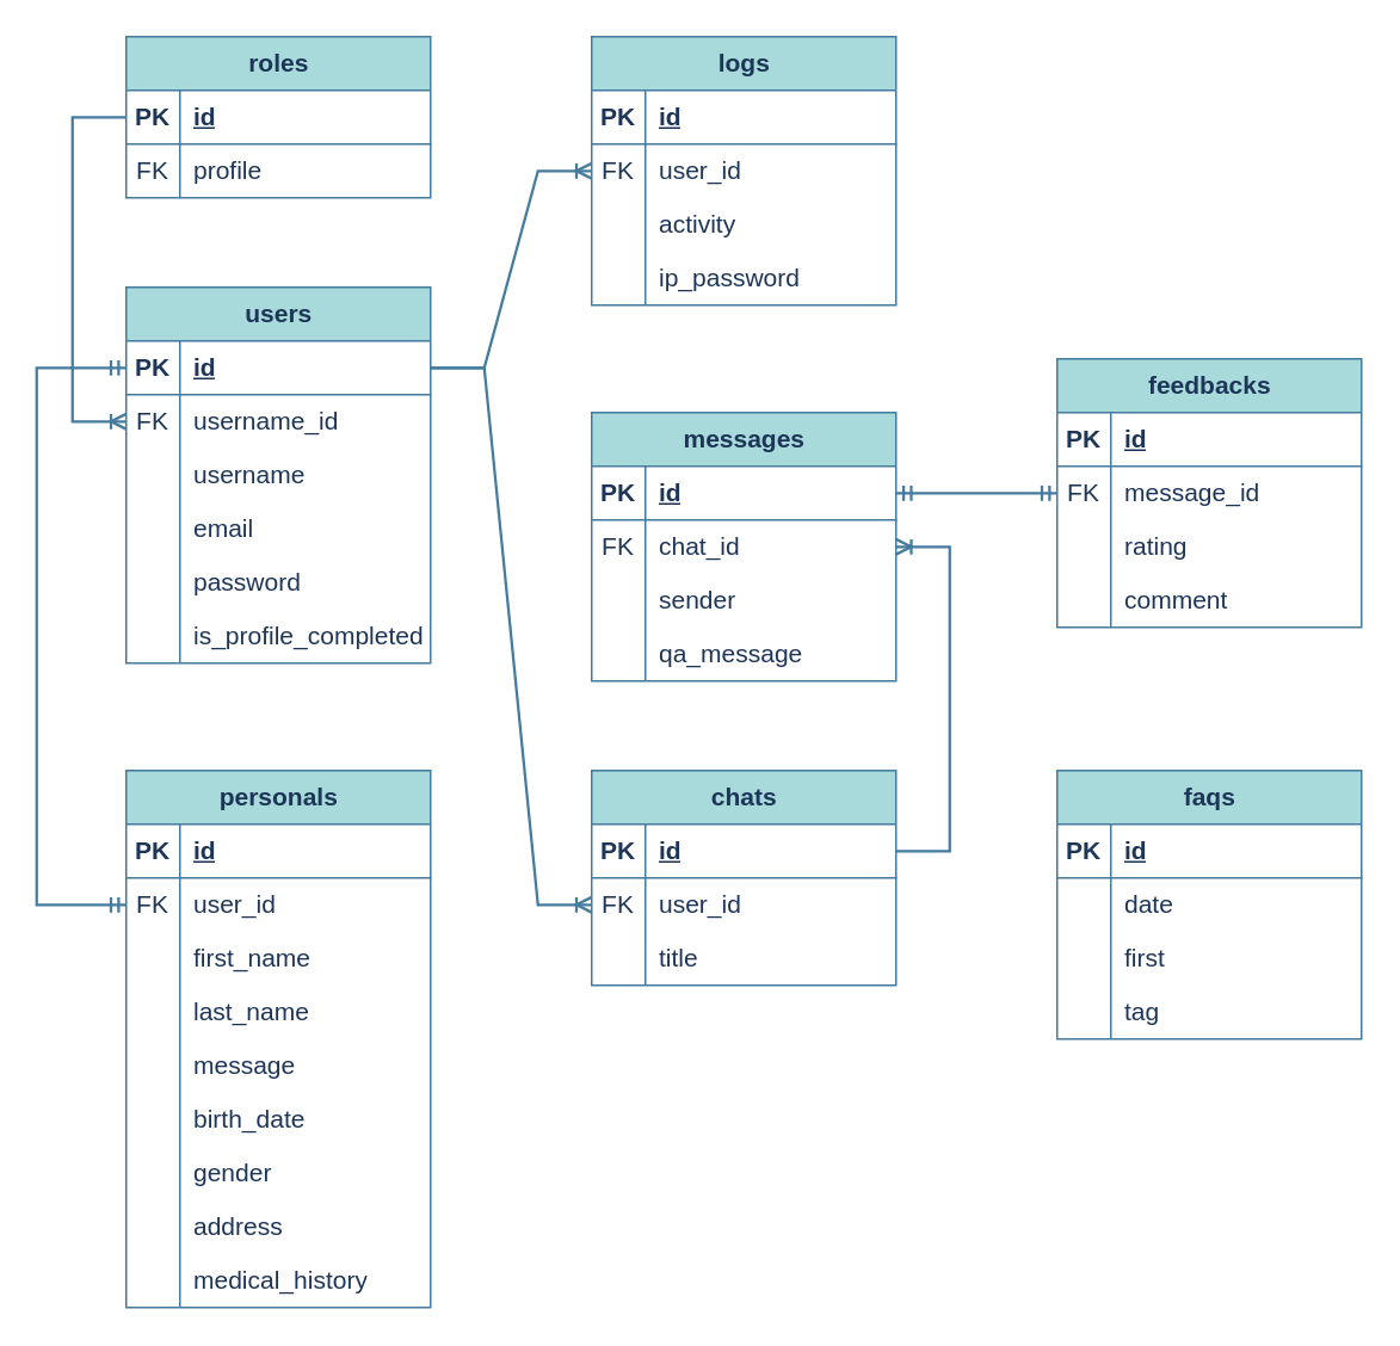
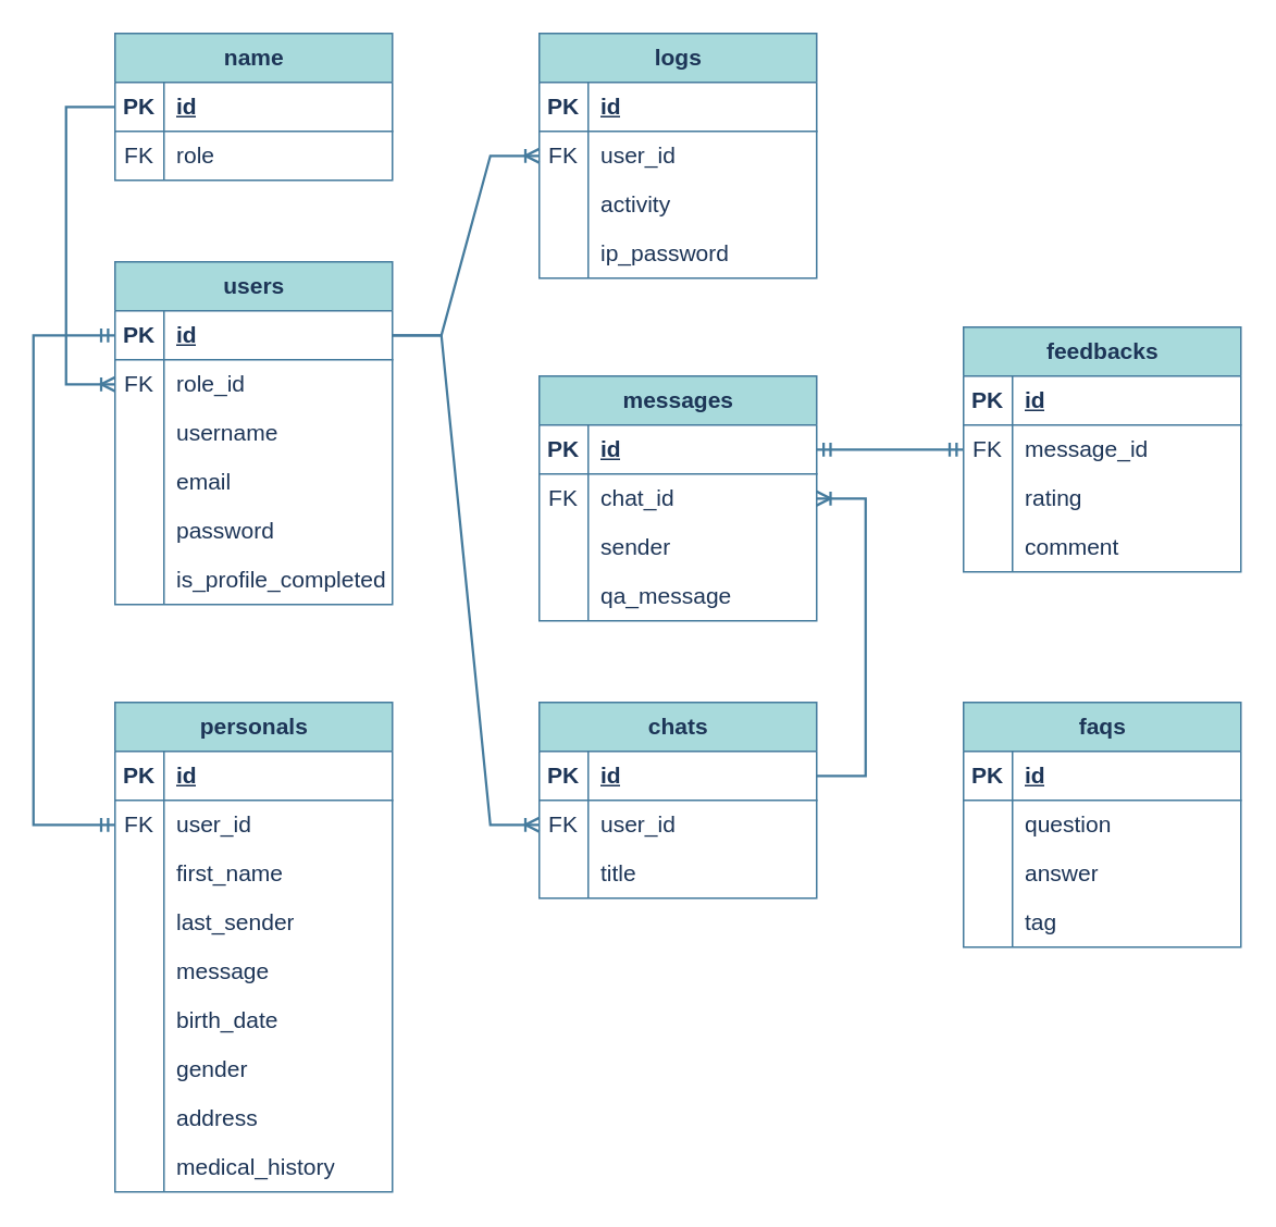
- <mxCell id="2" value="roles" style="shape=table;startSize=30;container=1;collapsible=1;childLayout=tableLayout;fixedRows=1;rowLines=0;fontStyle=1;align=center;resizeLast=1;html=1;fontSize=14;fontFamily=Helvetica;labelBackgroundColor=none;fillColor=#A8DADC;strokeColor=#457B9D;fontColor=#1D3557;" parent="1" vertex="1"><mxGeometry x="70" y="20" width="170.0" height="90" as="geometry" /></mxCell>
+ <mxCell id="2" value="name" style="shape=table;startSize=30;container=1;collapsible=1;childLayout=tableLayout;fixedRows=1;rowLines=0;fontStyle=1;align=center;resizeLast=1;html=1;fontSize=14;fontFamily=Helvetica;labelBackgroundColor=none;fillColor=#A8DADC;strokeColor=#457B9D;fontColor=#1D3557;" parent="1" vertex="1"><mxGeometry x="70" y="20" width="170.0" height="90" as="geometry" /></mxCell>
- <mxCell id="8" value="profile" style="shape=partialRectangle;connectable=0;fillColor=none;top=0;left=0;bottom=0;right=0;align=left;spacingLeft=6;overflow=hidden;whiteSpace=wrap;html=1;fontSize=14;fontFamily=Helvetica;labelBackgroundColor=none;strokeColor=#457B9D;fontColor=#1D3557;" parent="6" vertex="1"><mxGeometry x="30" width="140.0" height="30" as="geometry"><mxRectangle width="140.0" height="30" as="alternateBounds" /></mxGeometry></mxCell>
+ <mxCell id="8" value="role" style="shape=partialRectangle;connectable=0;fillColor=none;top=0;left=0;bottom=0;right=0;align=left;spacingLeft=6;overflow=hidden;whiteSpace=wrap;html=1;fontSize=14;fontFamily=Helvetica;labelBackgroundColor=none;strokeColor=#457B9D;fontColor=#1D3557;" parent="6" vertex="1"><mxGeometry x="30" width="140.0" height="30" as="geometry"><mxRectangle width="140.0" height="30" as="alternateBounds" /></mxGeometry></mxCell>
- <mxCell id="15" value="username_id" style="shape=partialRectangle;connectable=0;fillColor=none;top=0;left=0;bottom=0;right=0;align=left;spacingLeft=6;overflow=hidden;whiteSpace=wrap;html=1;fontSize=14;fontFamily=Helvetica;labelBackgroundColor=none;strokeColor=#457B9D;fontColor=#1D3557;" vertex="1" parent="13"><mxGeometry x="30" width="140.0" height="30" as="geometry"><mxRectangle width="140.0" height="30" as="alternateBounds" /></mxGeometry></mxCell>
+ <mxCell id="15" value="role_id" style="shape=partialRectangle;connectable=0;fillColor=none;top=0;left=0;bottom=0;right=0;align=left;spacingLeft=6;overflow=hidden;whiteSpace=wrap;html=1;fontSize=14;fontFamily=Helvetica;labelBackgroundColor=none;strokeColor=#457B9D;fontColor=#1D3557;" vertex="1" parent="13"><mxGeometry x="30" width="140.0" height="30" as="geometry"><mxRectangle width="140.0" height="30" as="alternateBounds" /></mxGeometry></mxCell>
- <mxCell id="116" value="date" style="shape=partialRectangle;connectable=0;fillColor=none;top=0;left=0;bottom=0;right=0;align=left;spacingLeft=6;overflow=hidden;whiteSpace=wrap;html=1;fontSize=14;fontFamily=Helvetica;labelBackgroundColor=none;strokeColor=#457B9D;fontColor=#1D3557;" vertex="1" parent="114"><mxGeometry x="30" width="140" height="30" as="geometry"><mxRectangle width="140" height="30" as="alternateBounds" /></mxGeometry></mxCell>
+ <mxCell id="116" value="question" style="shape=partialRectangle;connectable=0;fillColor=none;top=0;left=0;bottom=0;right=0;align=left;spacingLeft=6;overflow=hidden;whiteSpace=wrap;html=1;fontSize=14;fontFamily=Helvetica;labelBackgroundColor=none;strokeColor=#457B9D;fontColor=#1D3557;" vertex="1" parent="114"><mxGeometry x="30" width="140" height="30" as="geometry"><mxRectangle width="140" height="30" as="alternateBounds" /></mxGeometry></mxCell>
- <mxCell id="119" value="first" style="shape=partialRectangle;connectable=0;fillColor=none;top=0;left=0;bottom=0;right=0;align=left;spacingLeft=6;overflow=hidden;whiteSpace=wrap;html=1;fontSize=14;fontFamily=Helvetica;labelBackgroundColor=none;strokeColor=#457B9D;fontColor=#1D3557;" vertex="1" parent="117"><mxGeometry x="30" width="140" height="30" as="geometry"><mxRectangle width="140" height="30" as="alternateBounds" /></mxGeometry></mxCell>
+ <mxCell id="119" value="answer" style="shape=partialRectangle;connectable=0;fillColor=none;top=0;left=0;bottom=0;right=0;align=left;spacingLeft=6;overflow=hidden;whiteSpace=wrap;html=1;fontSize=14;fontFamily=Helvetica;labelBackgroundColor=none;strokeColor=#457B9D;fontColor=#1D3557;" vertex="1" parent="117"><mxGeometry x="30" width="140" height="30" as="geometry"><mxRectangle width="140" height="30" as="alternateBounds" /></mxGeometry></mxCell>
- <mxCell id="76" value="last_name" style="shape=partialRectangle;connectable=0;fillColor=none;top=0;left=0;bottom=0;right=0;align=left;spacingLeft=6;overflow=hidden;whiteSpace=wrap;html=1;fontSize=14;fontFamily=Helvetica;labelBackgroundColor=none;strokeColor=#457B9D;fontColor=#1D3557;" vertex="1" parent="74"><mxGeometry x="30" width="140.0" height="30" as="geometry"><mxRectangle width="140.0" height="30" as="alternateBounds" /></mxGeometry></mxCell>
+ <mxCell id="76" value="last_sender" style="shape=partialRectangle;connectable=0;fillColor=none;top=0;left=0;bottom=0;right=0;align=left;spacingLeft=6;overflow=hidden;whiteSpace=wrap;html=1;fontSize=14;fontFamily=Helvetica;labelBackgroundColor=none;strokeColor=#457B9D;fontColor=#1D3557;" vertex="1" parent="74"><mxGeometry x="30" width="140.0" height="30" as="geometry"><mxRectangle width="140.0" height="30" as="alternateBounds" /></mxGeometry></mxCell>
